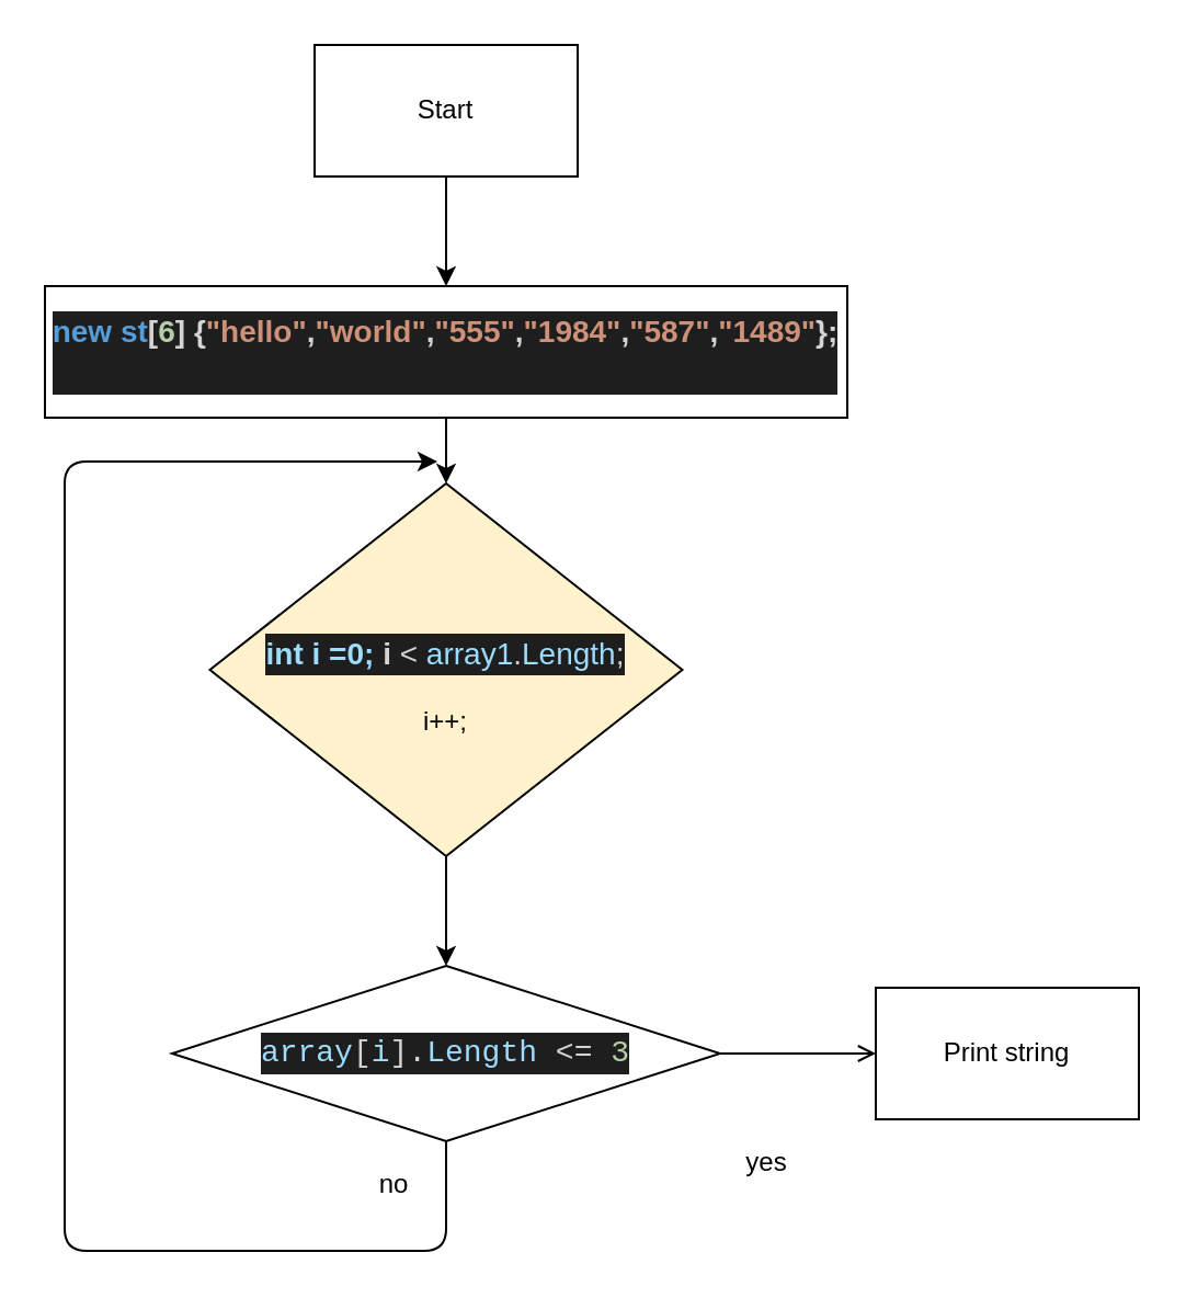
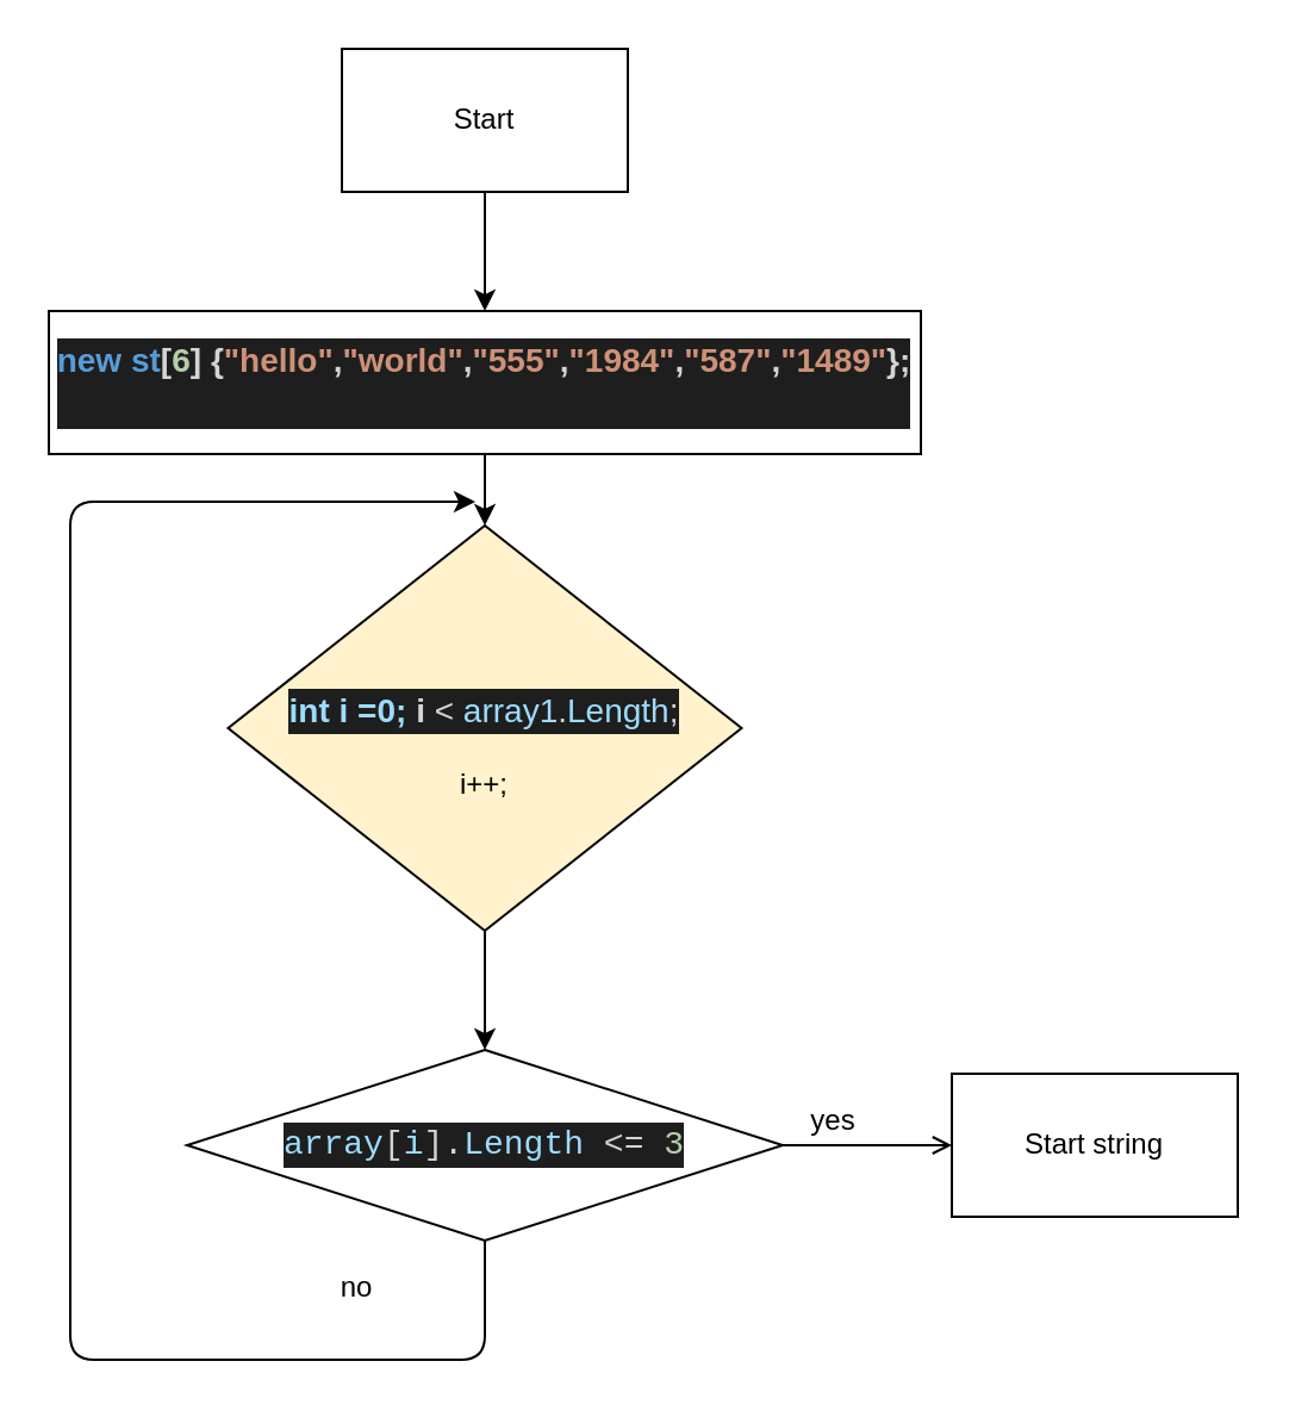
- <mxCell id="12" value="Print string" style="rounded=0;whiteSpace=wrap;html=1;fontFamily=Helvetica;" vertex="1" parent="1"><mxGeometry x="399" y="450" width="120" height="60" as="geometry" /></mxCell>
+ <mxCell id="12" value="Start string" style="rounded=0;whiteSpace=wrap;html=1;fontFamily=Helvetica;" vertex="1" parent="1"><mxGeometry x="399" y="450" width="120" height="60" as="geometry" /></mxCell>
- <mxCell id="13" value="yes" style="text;html=1;align=center;verticalAlign=middle;resizable=0;points=[];autosize=1;strokeColor=none;fillColor=none;fontFamily=Helvetica;" vertex="1" parent="1"><mxGeometry x="334" y="520" width="30" height="20" as="geometry" /></mxCell>
+ <mxCell id="13" value="yes" style="text;html=1;align=center;verticalAlign=middle;resizable=0;points=[];autosize=1;strokeColor=none;fillColor=none;fontFamily=Helvetica;" vertex="1" parent="1"><mxGeometry x="334" y="460" width="30" height="20" as="geometry" /></mxCell>
- <mxCell id="11" value="no" style="text;html=1;align=center;verticalAlign=middle;resizable=0;points=[];autosize=1;strokeColor=none;fillColor=none;fontFamily=Helvetica;" vertex="1" parent="1"><mxGeometry x="164" y="530" width="30" height="20" as="geometry" /></mxCell>
+ <mxCell id="11" value="no" style="text;html=1;align=center;verticalAlign=middle;resizable=0;points=[];autosize=1;strokeColor=none;fillColor=none;fontFamily=Helvetica;" vertex="1" parent="1"><mxGeometry x="134" y="530" width="30" height="20" as="geometry" /></mxCell>
